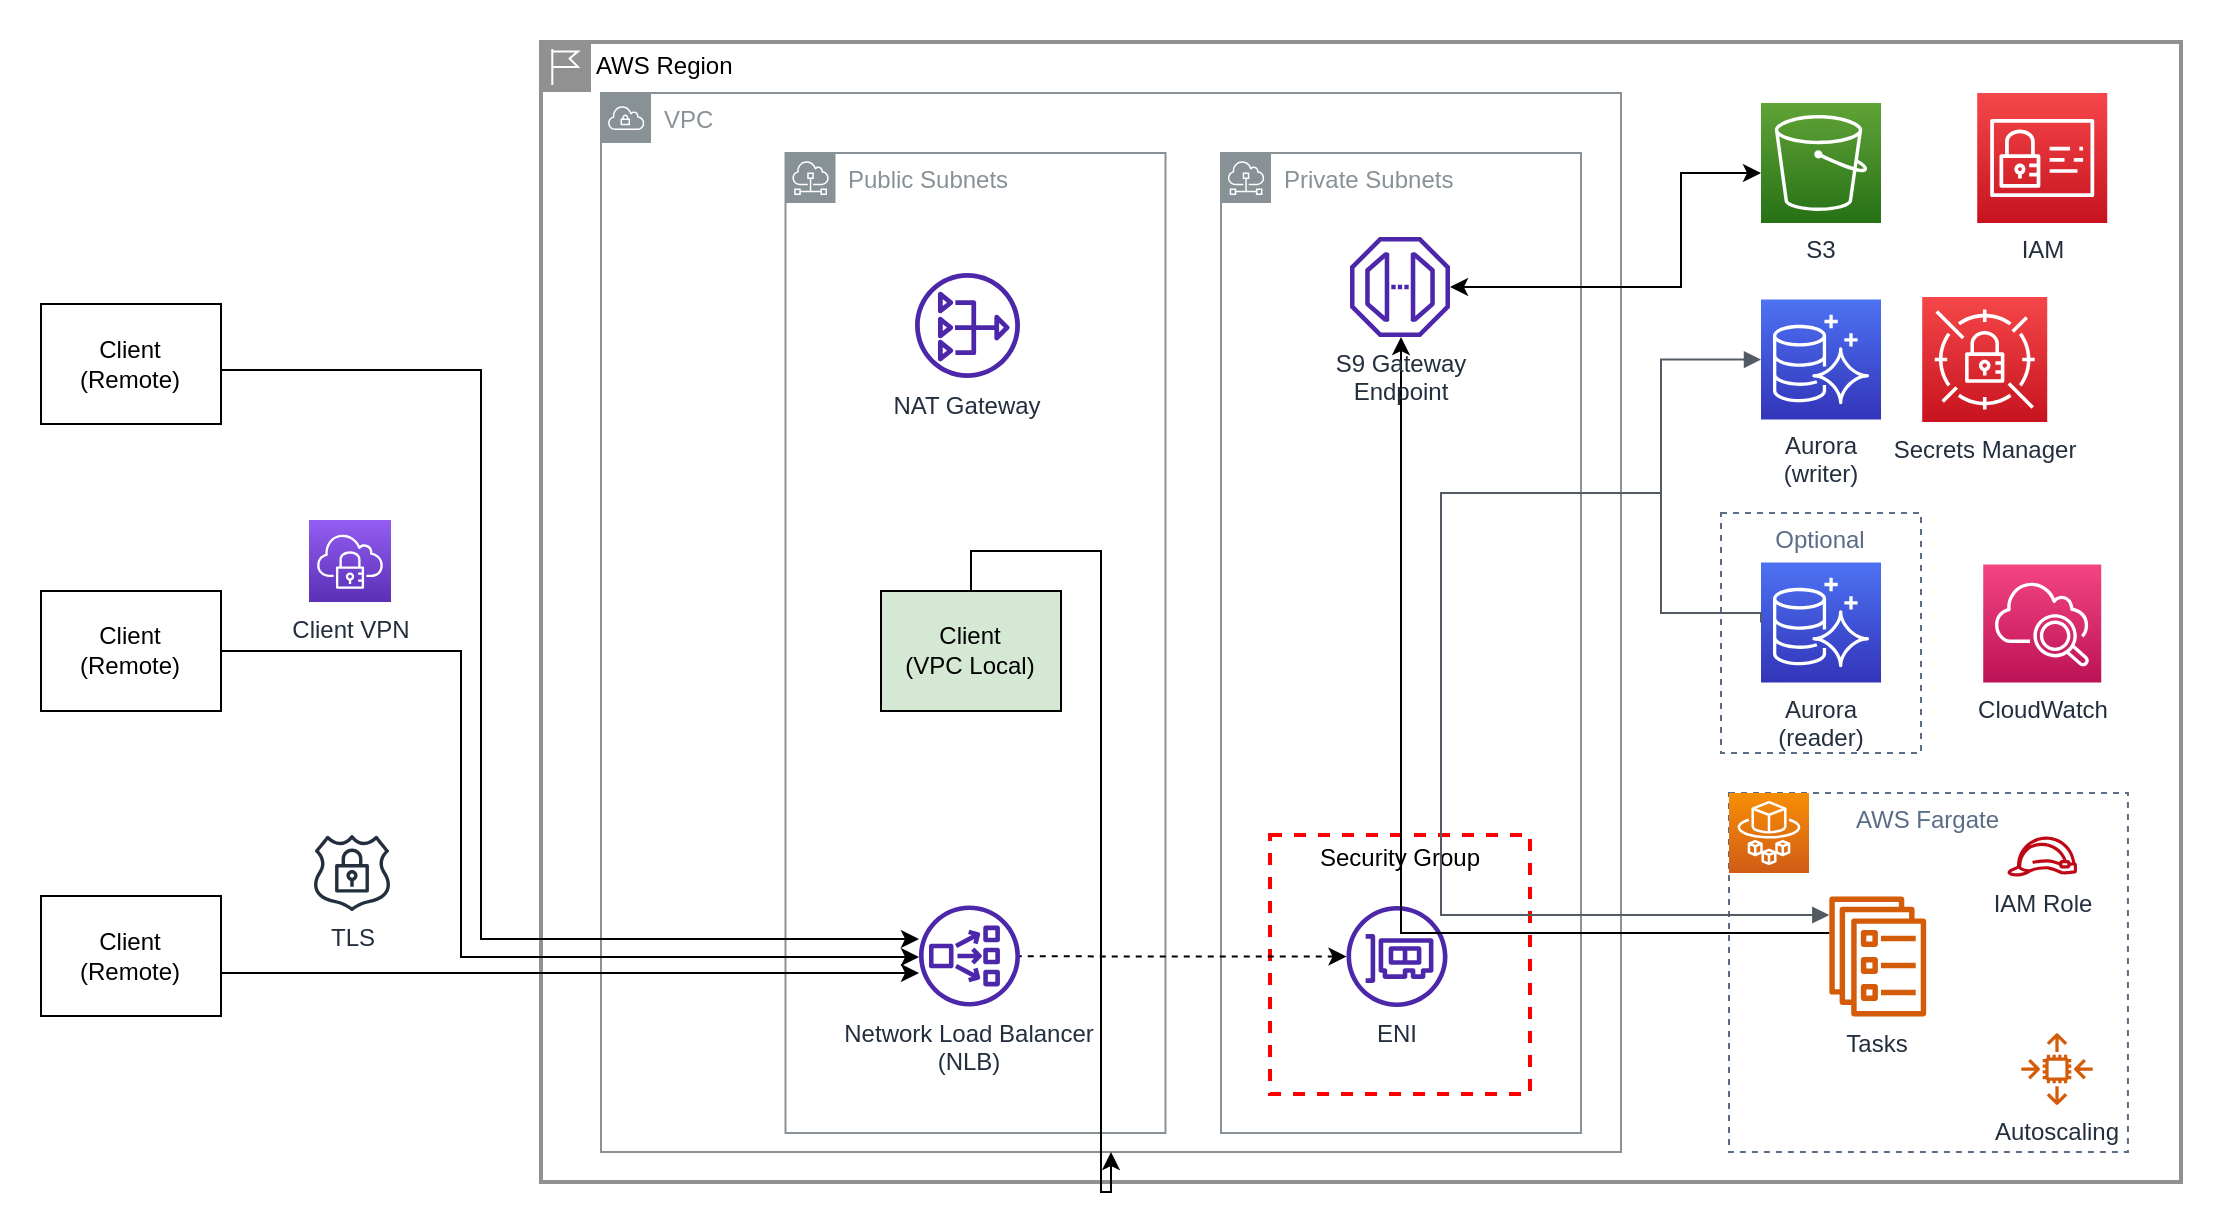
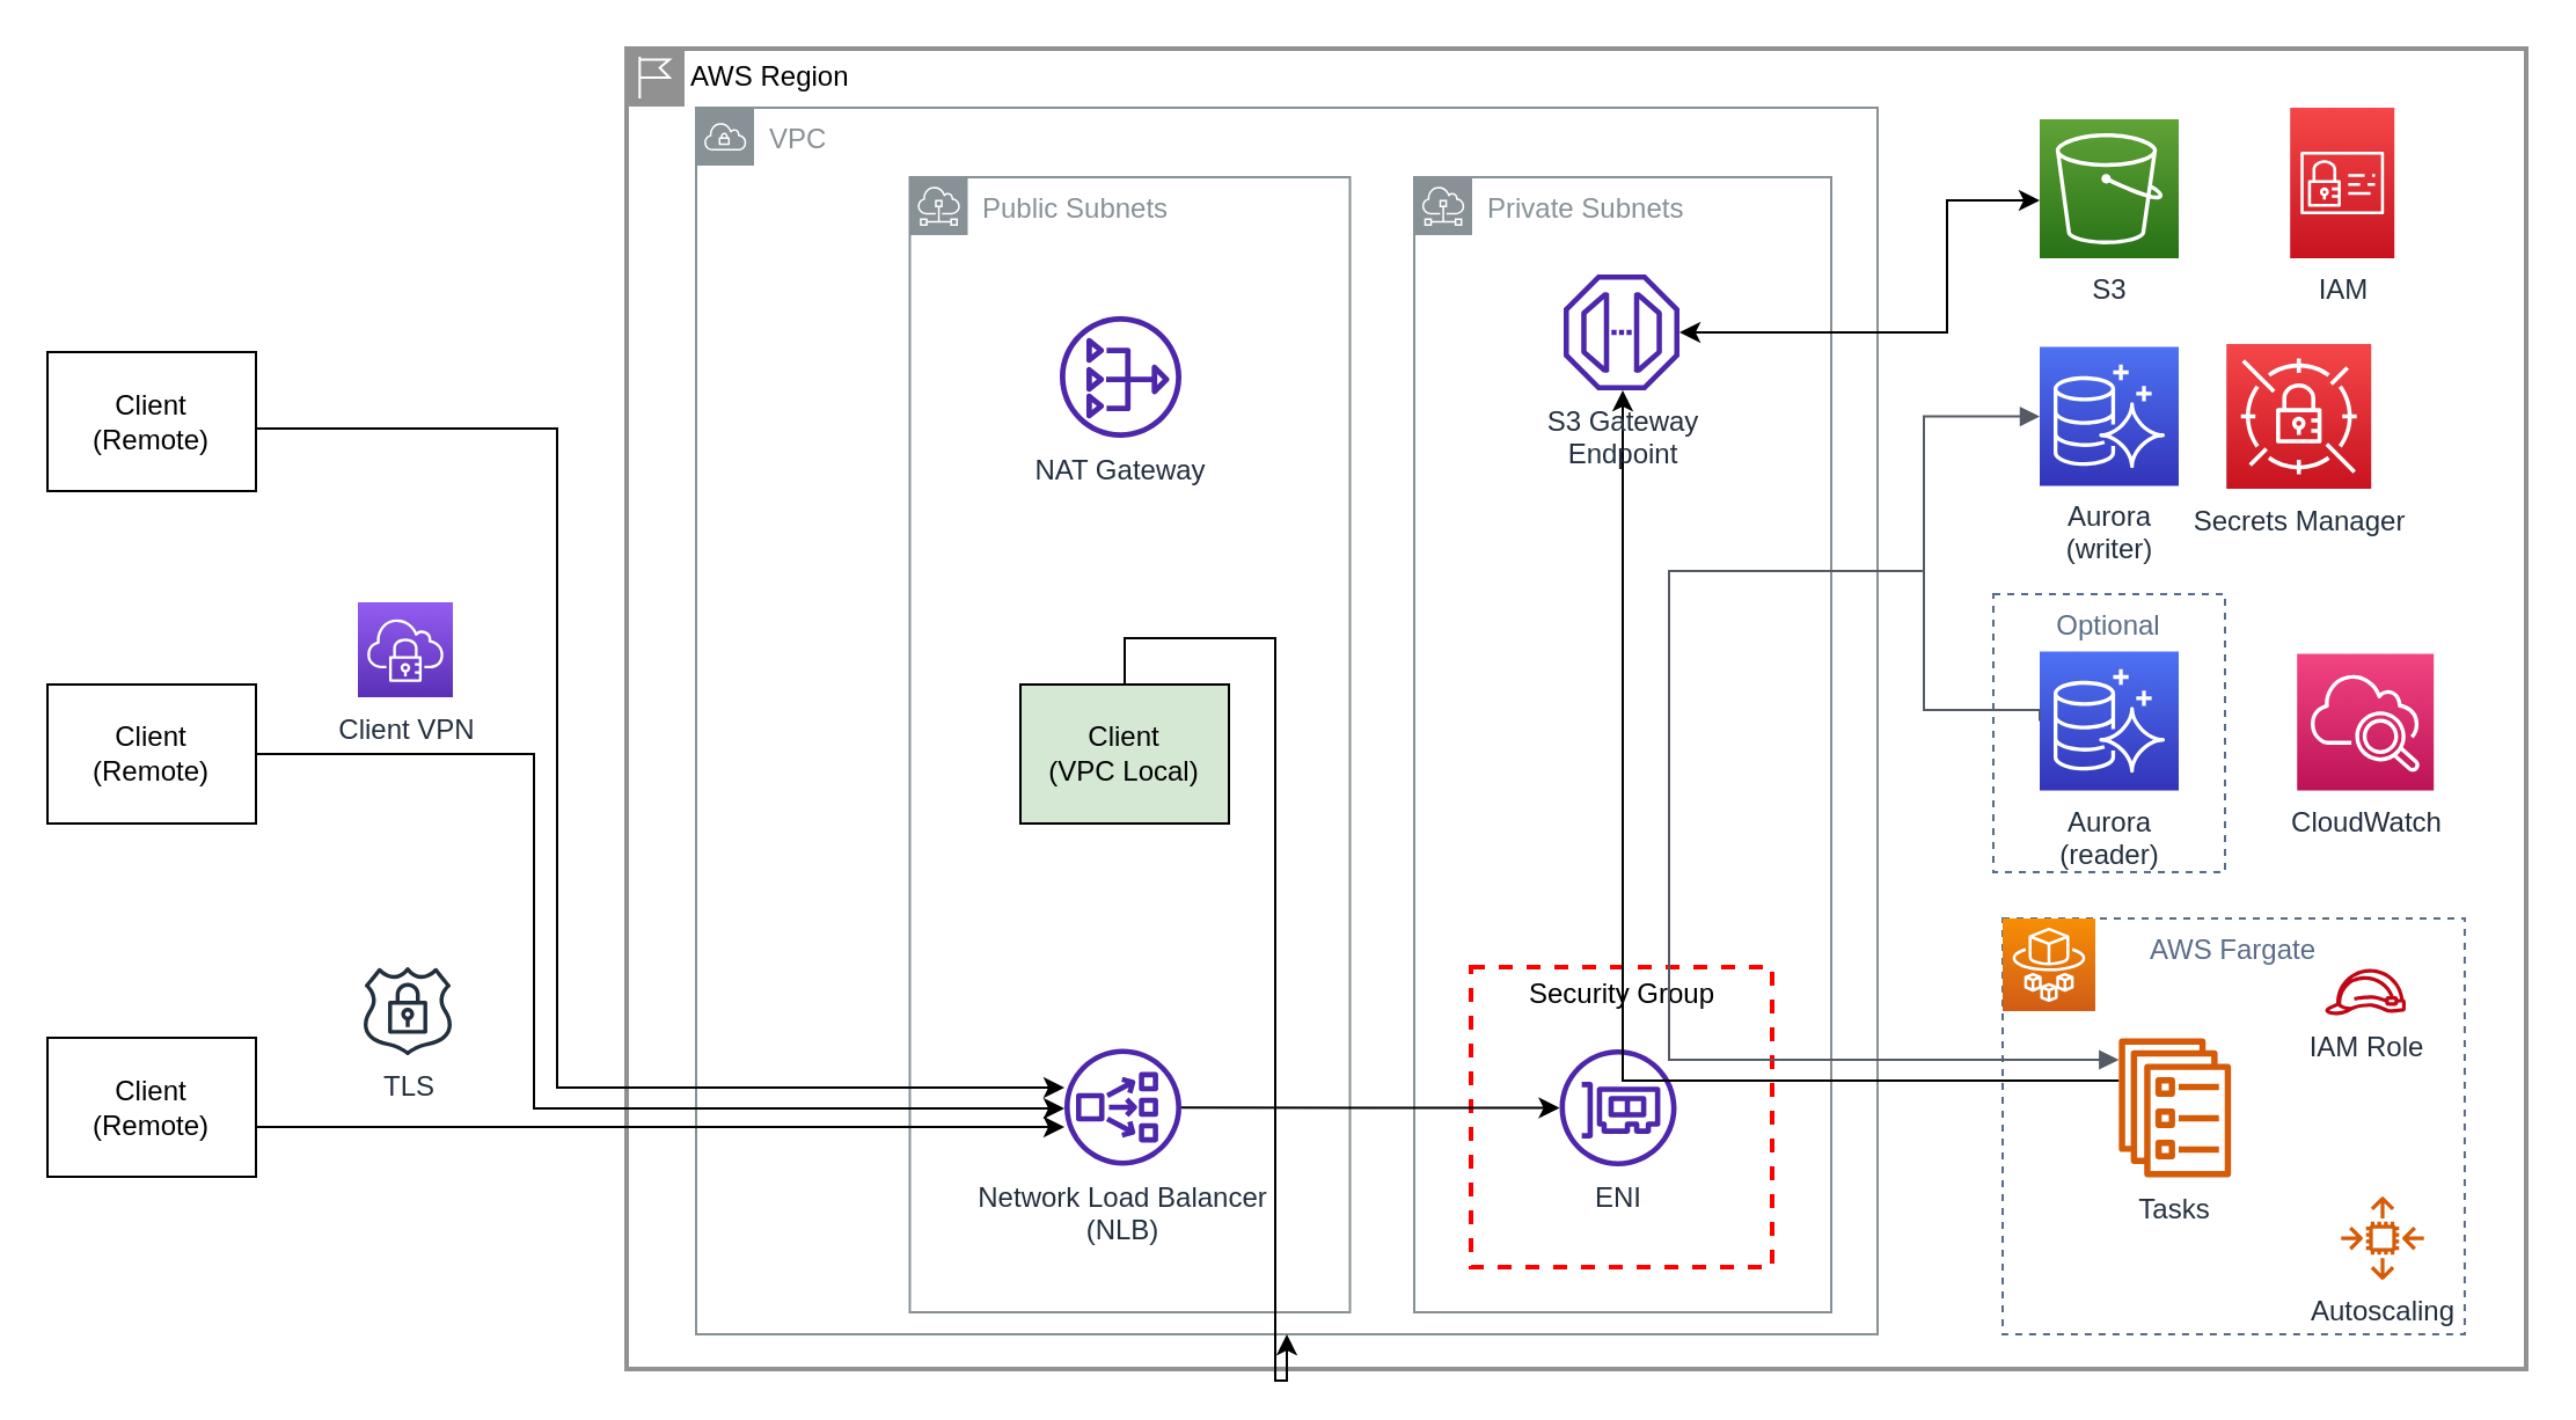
- <mxCell id="23" value="IAM" style="sketch=0;points=[[0,0,0],[0.25,0,0],[0.5,0,0],[0.75,0,0],[1,0,0],[0,1,0],[0.25,1,0],[0.5,1,0],[0.75,1,0],[1,1,0],[0,0.25,0],[0,0.5,0],[0,0.75,0],[1,0.25,0],[1,0.5,0],[1,0.75,0]];outlineConnect=0;fontColor=#232F3E;gradientColor=#F54749;gradientDirection=north;fillColor=#C7131F;strokeColor=#ffffff;dashed=0;verticalLabelPosition=bottom;verticalAlign=top;align=center;html=1;fontSize=12;fontStyle=0;aspect=fixed;shape=mxgraph.aws4.resourceIcon;resIcon=mxgraph.aws4.identity_and_access_management;" parent="1" vertex="1"><mxGeometry x="988.11" y="46" width="65" height="65" as="geometry" /></mxCell>
+ <mxCell id="23" value="IAM" style="sketch=0;points=[[0,0,0],[0.25,0,0],[0.5,0,0],[0.75,0,0],[1,0,0],[0,1,0],[0.25,1,0],[0.5,1,0],[0.75,1,0],[1,1,0],[0,0.25,0],[0,0.5,0],[0,0.75,0],[1,0.25,0],[1,0.5,0],[1,0.75,0]];outlineConnect=0;fontColor=#232F3E;gradientColor=#F54749;gradientDirection=north;fillColor=#C7131F;strokeColor=#ffffff;dashed=0;verticalLabelPosition=bottom;verticalAlign=top;align=center;html=1;fontSize=12;fontStyle=0;aspect=fixed;shape=mxgraph.aws4.resourceIcon;resIcon=mxgraph.aws4.identity_and_access_management;" parent="1" vertex="1"><mxGeometry x="988.11" y="46" width="45" height="65" as="geometry" /></mxCell>
- <mxCell id="21" value="S9 Gateway&lt;br&gt;Endpoint" style="sketch=0;outlineConnect=0;fontColor=#232F3E;gradientColor=none;fillColor=#4D27AA;strokeColor=none;dashed=0;verticalLabelPosition=bottom;verticalAlign=top;align=center;html=1;fontSize=12;fontStyle=0;aspect=fixed;pointerEvents=1;shape=mxgraph.aws4.endpoint;" parent="1" vertex="1"><mxGeometry x="674.5" y="118" width="50" height="50" as="geometry" /></mxCell>
+ <mxCell id="21" value="S3 Gateway&lt;br&gt;Endpoint" style="sketch=0;outlineConnect=0;fontColor=#232F3E;gradientColor=none;fillColor=#4D27AA;strokeColor=none;dashed=0;verticalLabelPosition=bottom;verticalAlign=top;align=center;html=1;fontSize=12;fontStyle=0;aspect=fixed;pointerEvents=1;shape=mxgraph.aws4.endpoint;" parent="1" vertex="1"><mxGeometry x="674.5" y="118" width="50" height="50" as="geometry" /></mxCell>
- <mxCell id="25" style="edgeStyle=orthogonalEdgeStyle;rounded=0;orthogonalLoop=1;jettySize=auto;html=1;startArrow=classic;startFill=1;endArrow=none;endFill=0;dashed=1;" parent="1" source="11" target="19" edge="1"><mxGeometry relative="1" as="geometry" /></mxCell>
+ <mxCell id="25" style="edgeStyle=orthogonalEdgeStyle;rounded=0;orthogonalLoop=1;jettySize=auto;html=1;startArrow=classic;startFill=1;endArrow=none;endFill=0;" parent="1" source="11" target="19" edge="1"><mxGeometry relative="1" as="geometry" /></mxCell>
